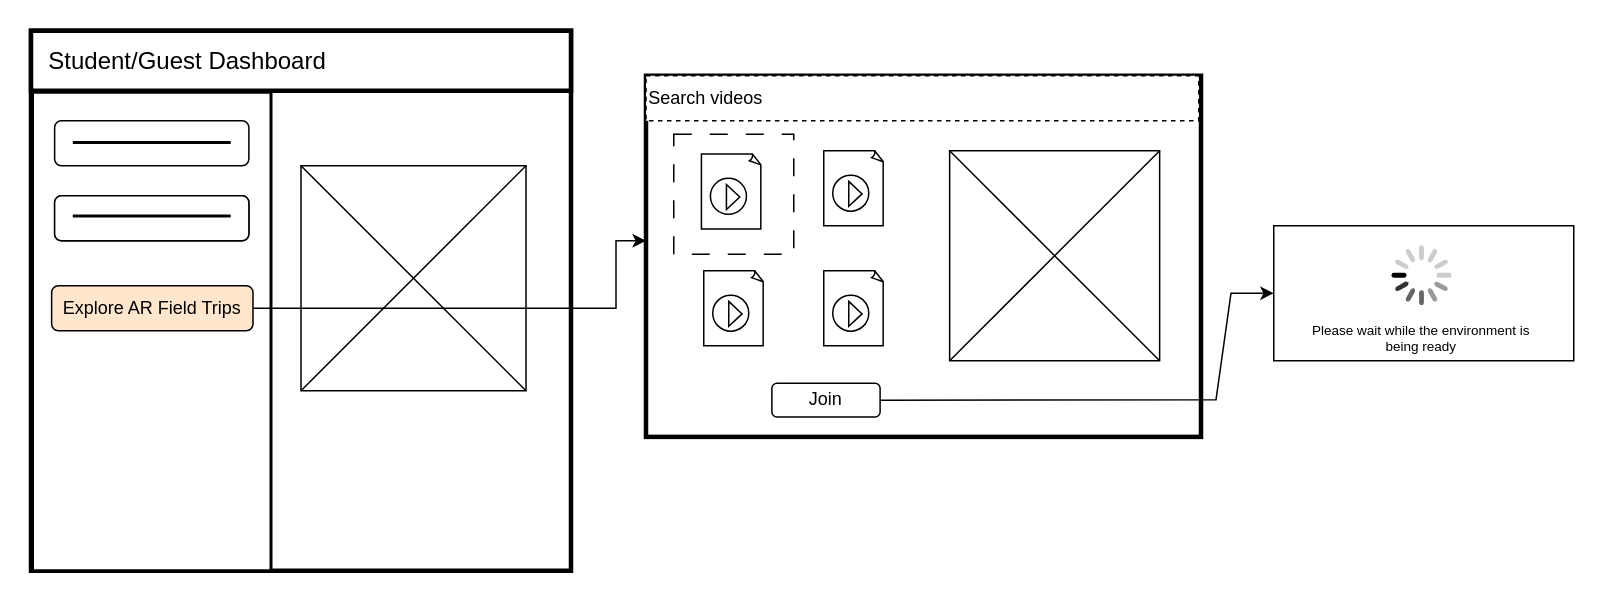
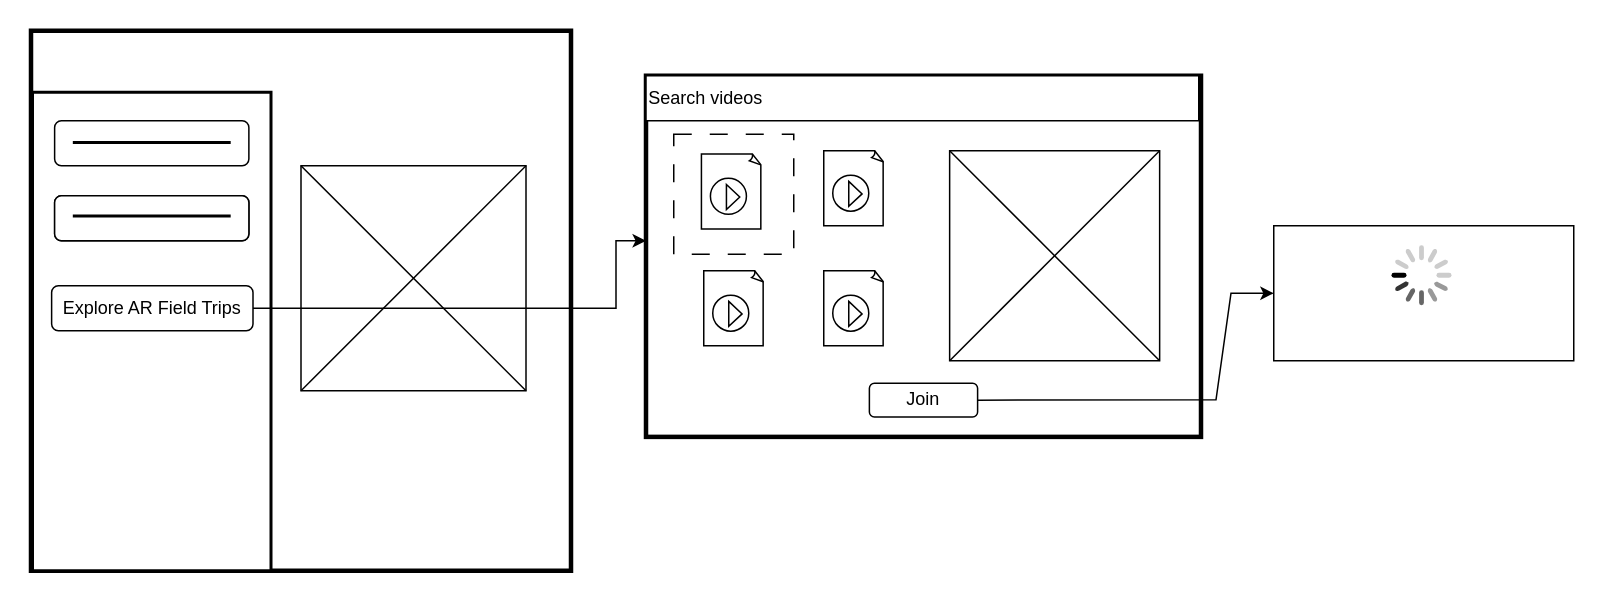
- <mxCell id="3" value="&amp;nbsp; &amp;nbsp;&lt;font style=&quot;font-size: 16px;&quot;&gt;Student/Guest Dashboard&lt;/font&gt;" style="rounded=0;whiteSpace=wrap;html=1;strokeWidth=3;align=left;" parent="1" vertex="1"><mxGeometry x="20" y="20" width="360" height="40" as="geometry" /></mxCell>
- <mxCell id="38" value="Search videos" style="rounded=0;whiteSpace=wrap;html=1;align=left;dashed=1;" parent="1" vertex="1"><mxGeometry x="430" y="50" width="368.5" height="30" as="geometry" /></mxCell>
+ <mxCell id="38" value="Search videos" style="rounded=0;whiteSpace=wrap;html=1;align=left;" parent="1" vertex="1"><mxGeometry x="430" y="50" width="368.5" height="30" as="geometry" /></mxCell>
- <mxCell id="7" value="Explore AR Field Trips" style="rounded=1;whiteSpace=wrap;html=1;fillColor=#ffe6cc;" parent="1" vertex="1"><mxGeometry x="33.75" y="190" width="134.25" height="30" as="geometry" /></mxCell>
+ <mxCell id="7" value="Explore AR Field Trips" style="rounded=1;whiteSpace=wrap;html=1;" parent="1" vertex="1"><mxGeometry x="33.75" y="190" width="134.25" height="30" as="geometry" /></mxCell>
- <mxCell id="50" value="Please wait while the environment is being ready" style="text;html=1;strokeColor=none;fillColor=none;align=center;verticalAlign=middle;whiteSpace=wrap;rounded=0;fontSize=9;" parent="1" vertex="1"><mxGeometry x="872" y="210" width="150" height="30" as="geometry" /></mxCell>
- <mxCell id="40" value="Join" style="rounded=1;whiteSpace=wrap;html=1;" parent="1" vertex="1"><mxGeometry x="513.925" y="255" width="72.153" height="22.5" as="geometry" /></mxCell>
+ <mxCell id="40" value="Join" style="rounded=1;whiteSpace=wrap;html=1;" parent="1" vertex="1"><mxGeometry x="578.925" y="255" width="72.153" height="22.5" as="geometry" /></mxCell>
